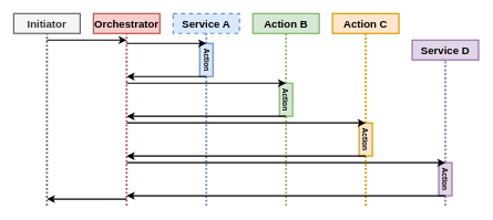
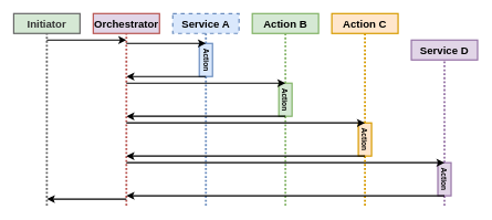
- <mxCell id="28" value="&lt;span style=&quot;font-size: 16px&quot;&gt;&lt;b&gt;Initiator&lt;/b&gt;&lt;/span&gt;" style="rounded=0;whiteSpace=wrap;html=1;strokeWidth=2;fillColor=#f5f5f5;strokeColor=#666666;fontColor=#333333;" vertex="1" parent="1"><mxGeometry x="20" y="20" width="100" height="30" as="geometry" /></mxCell>
+ <mxCell id="28" value="&lt;span style=&quot;font-size: 16px&quot;&gt;&lt;b&gt;Initiator&lt;/b&gt;&lt;/span&gt;" style="rounded=0;whiteSpace=wrap;html=1;strokeWidth=2;fillColor=#d5e8d4;strokeColor=#666666;fontColor=#333333;" vertex="1" parent="1"><mxGeometry x="20" y="20" width="100" height="30" as="geometry" /></mxCell>
- <mxCell id="21" value="&lt;span style=&quot;font-size: 16px&quot;&gt;&lt;b&gt;Orchestrator&lt;/b&gt;&lt;/span&gt;" style="rounded=0;whiteSpace=wrap;html=1;strokeWidth=2;fillColor=#f8cecc;strokeColor=#b85450;" vertex="1" parent="1"><mxGeometry x="140" y="20" width="100" height="30" as="geometry" /></mxCell>
+ <mxCell id="21" value="&lt;span style=&quot;font-size: 16px&quot;&gt;&lt;b&gt;Orchestrator&lt;/b&gt;&lt;/span&gt;" style="rounded=0;whiteSpace=wrap;html=1;strokeWidth=2;fillColor=#e1d5e7;strokeColor=#b85450;" vertex="1" parent="1"><mxGeometry x="140" y="20" width="100" height="30" as="geometry" /></mxCell>
